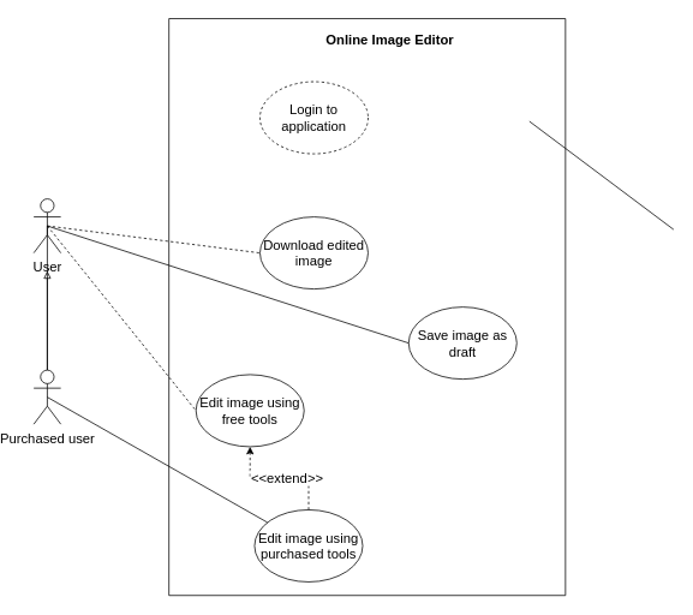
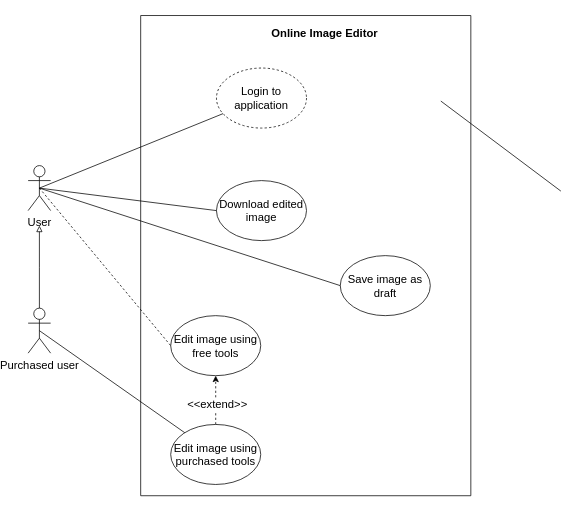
- <mxCell id="13" style="rounded=0;orthogonalLoop=1;jettySize=auto;html=1;exitX=0.5;exitY=0.5;exitDx=0;exitDy=0;exitPerimeter=0;entryX=0;entryY=0.5;entryDx=0;entryDy=0;endArrow=none;endFill=0;fontSize=15;dashed=1;" edge="1" parent="1" source="15" target="5"><mxGeometry relative="1" as="geometry" /></mxCell>
+ <mxCell id="13" style="rounded=0;orthogonalLoop=1;jettySize=auto;html=1;exitX=0.5;exitY=0.5;exitDx=0;exitDy=0;exitPerimeter=0;entryX=0;entryY=0.5;entryDx=0;entryDy=0;endArrow=none;endFill=0;fontSize=15;" edge="1" parent="1" source="15" target="5"><mxGeometry relative="1" as="geometry" /></mxCell>
- <mxCell id="11" style="rounded=0;orthogonalLoop=1;jettySize=auto;html=1;exitX=0.5;exitY=0.5;exitDx=0;exitDy=0;exitPerimeter=0;endArrow=none;endFill=0;fontSize=15;" edge="1" parent="1" source="15" target="18"><mxGeometry relative="1" as="geometry" /></mxCell>
+ <mxCell id="11" style="rounded=0;orthogonalLoop=1;jettySize=auto;html=1;exitX=0.5;exitY=0.5;exitDx=0;exitDy=0;exitPerimeter=0;endArrow=none;endFill=0;fontSize=15;" edge="1" parent="1" source="15" target="4"><mxGeometry relative="1" as="geometry" /></mxCell>
- <mxCell id="7" value="Edit image using free tools" style="ellipse;whiteSpace=wrap;html=1;fontSize=15;" vertex="1" parent="2"><mxGeometry x="30" y="395" width="120" height="80" as="geometry" /></mxCell>
+ <mxCell id="7" value="Edit image using free tools" style="ellipse;whiteSpace=wrap;html=1;fontSize=15;" vertex="1" parent="2"><mxGeometry x="40" y="400" width="120" height="80" as="geometry" /></mxCell>
- <mxCell id="10" value="Edit image using purchased tools" style="ellipse;whiteSpace=wrap;html=1;fontSize=15;" vertex="1" parent="2"><mxGeometry x="95" y="545" width="120" height="80" as="geometry" /></mxCell>
+ <mxCell id="10" value="Edit image using purchased tools" style="ellipse;whiteSpace=wrap;html=1;fontSize=15;" vertex="1" parent="2"><mxGeometry x="40" y="545" width="120" height="80" as="geometry" /></mxCell>
